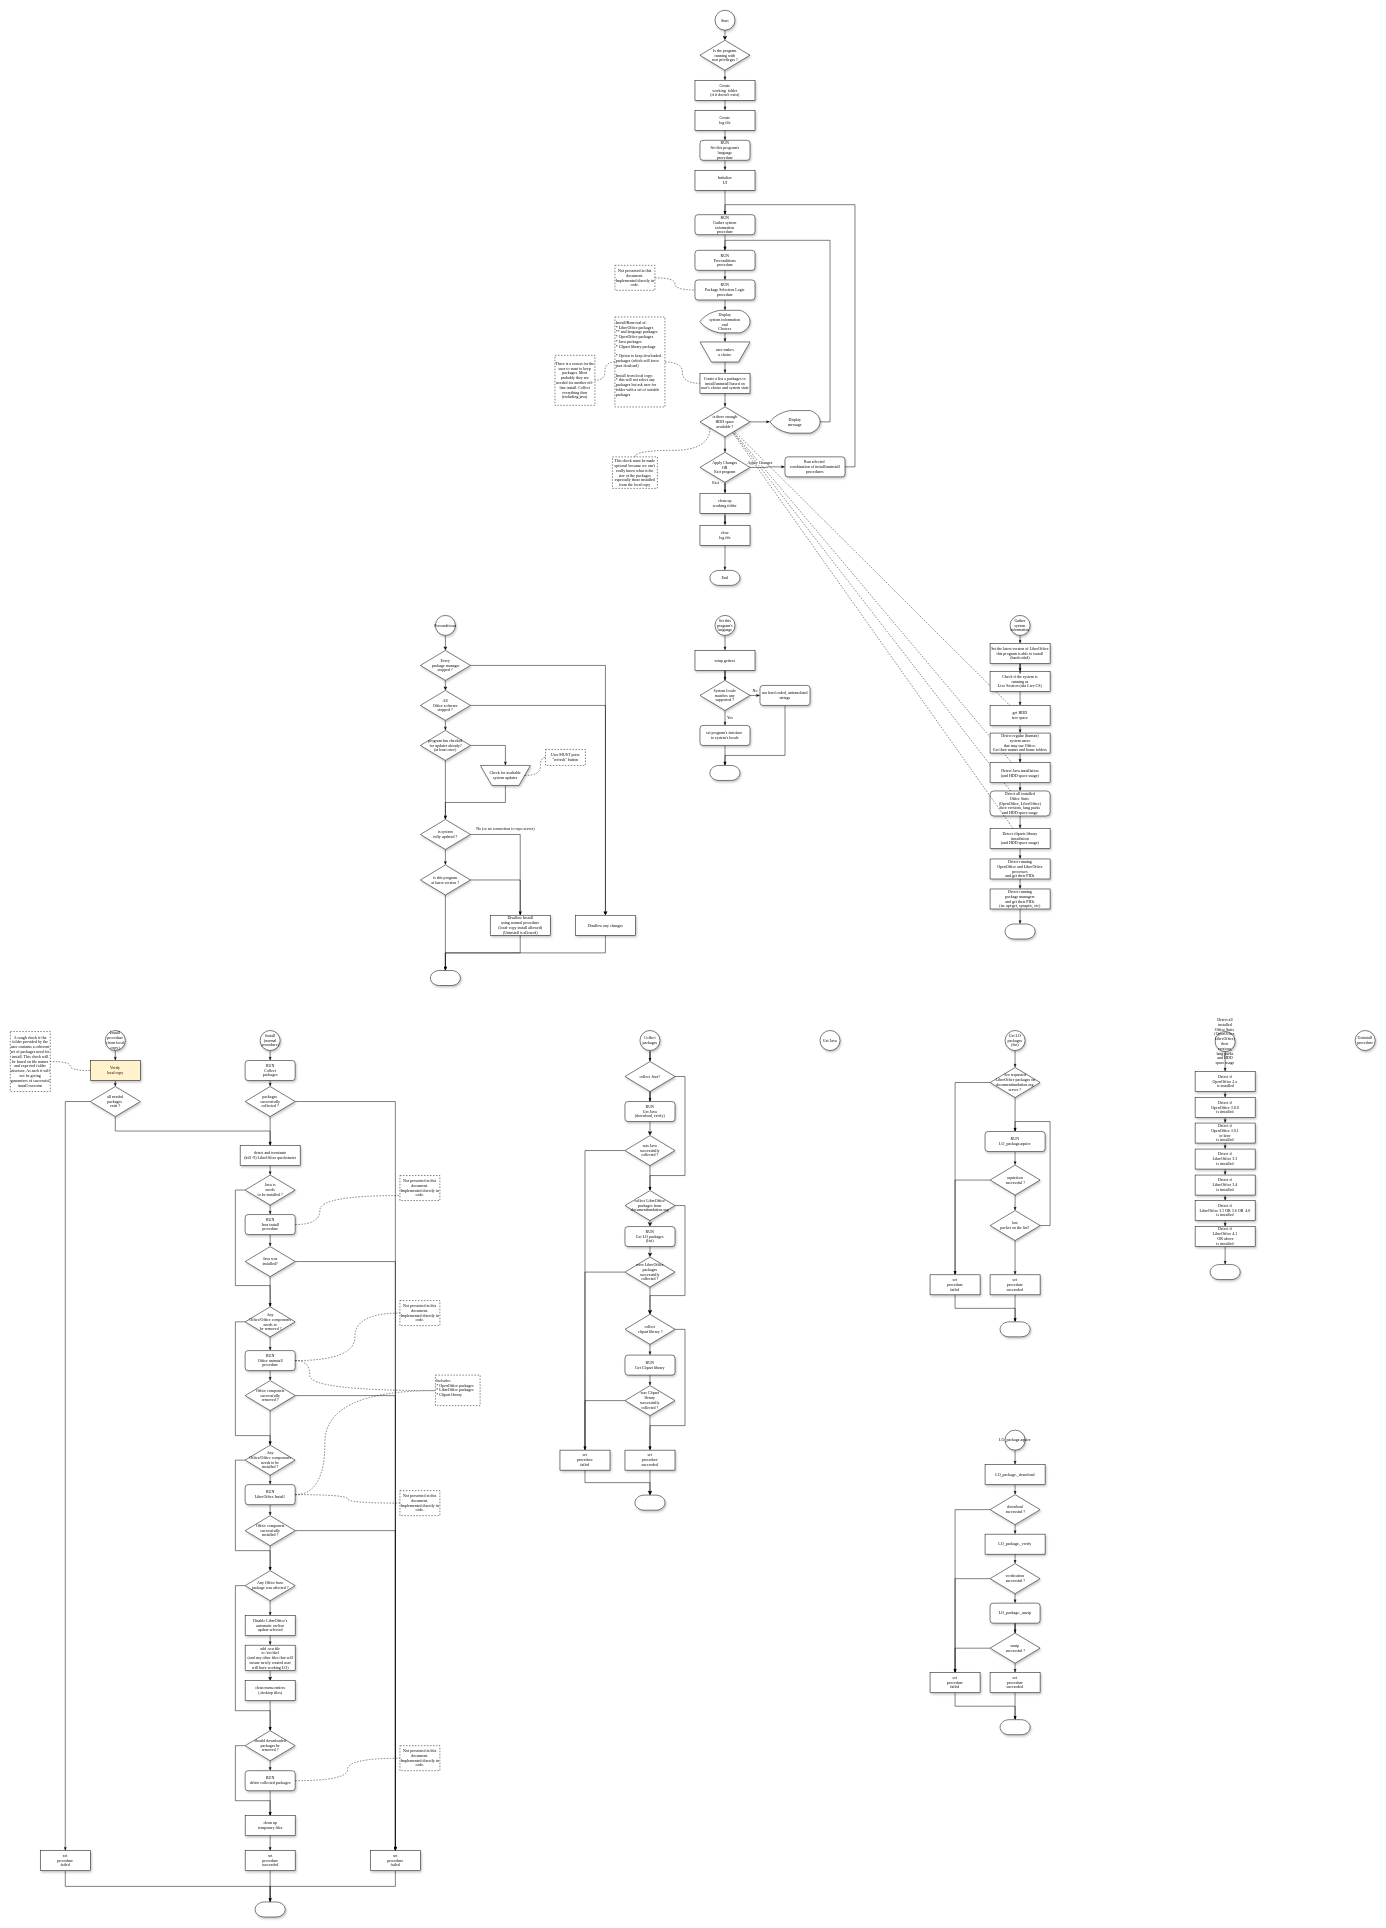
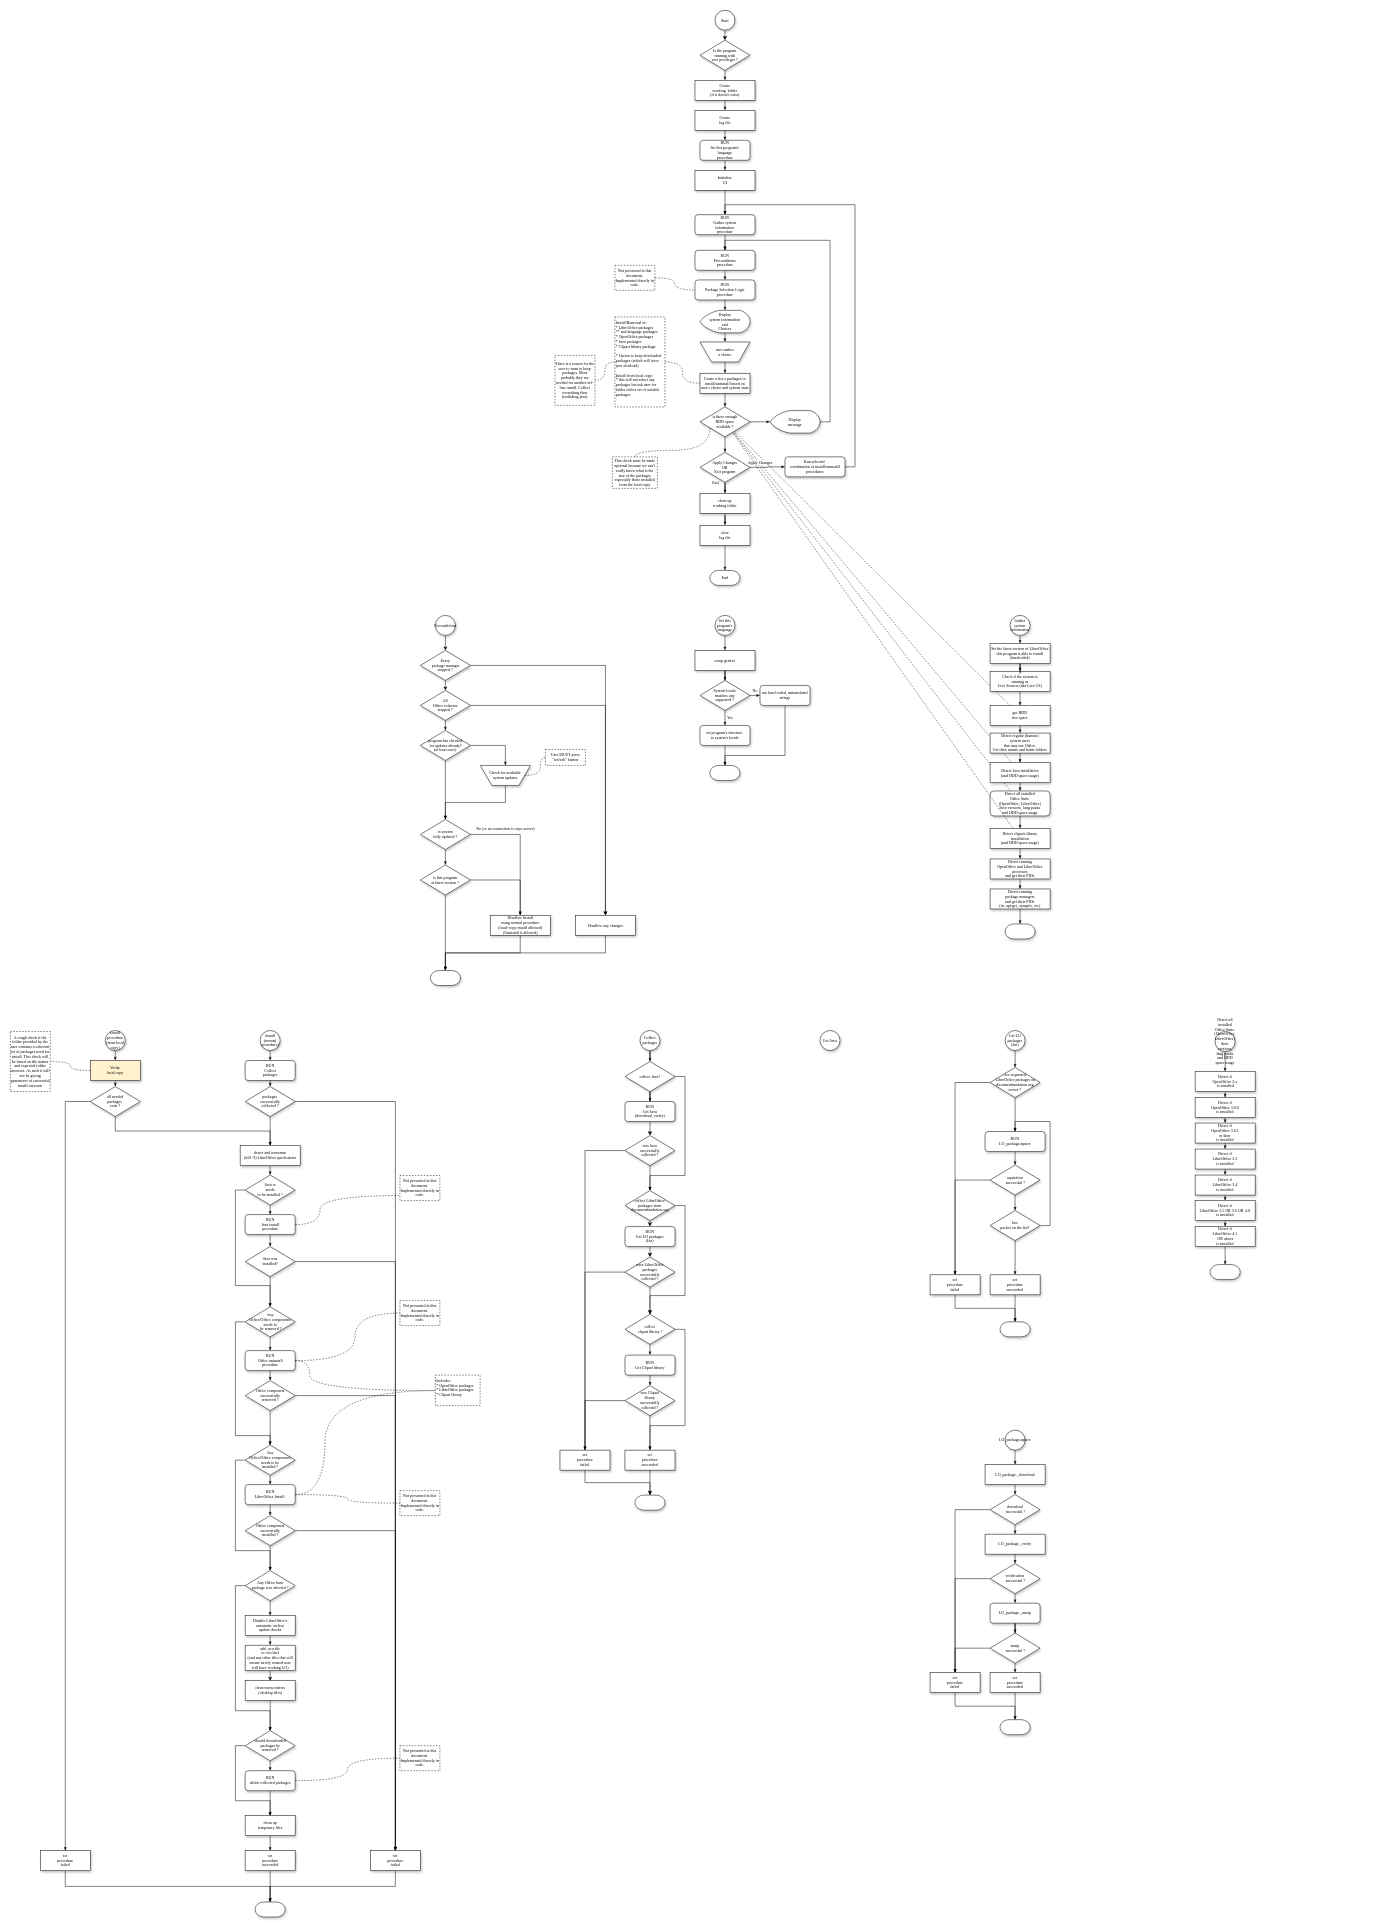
- <mxCell id="65" value="Uninstall&lt;br&gt;procedure" style="ellipse;whiteSpace=wrap;html=1;aspect=fixed;rounded=0;shadow=1;labelBackgroundColor=none;strokeColor=default;strokeWidth=1;fontFamily=Verdana;fontSize=8;fontColor=default;fillColor=default;" parent="1" vertex="1"><mxGeometry x="2709" y="2060" width="40" height="40" as="geometry" /></mxCell>
- <mxCell id="33" value="Disable LibreOffice's&lt;br&gt;automatic on-line&lt;br&gt;update selected" style="rounded=0;whiteSpace=wrap;html=1;shadow=1;labelBackgroundColor=none;strokeWidth=1;fontFamily=Verdana;fontSize=8;align=center;" parent="1" vertex="1"><mxGeometry x="489.53" y="3230" width="100" height="40" as="geometry" /></mxCell>
+ <mxCell id="33" value="Disable LibreOffice's&lt;br&gt;automatic on-line&lt;br&gt;update checks" style="rounded=0;whiteSpace=wrap;html=1;shadow=1;labelBackgroundColor=none;strokeWidth=1;fontFamily=Verdana;fontSize=8;align=center;" parent="1" vertex="1"><mxGeometry x="489.53" y="3230" width="100" height="40" as="geometry" /></mxCell>
